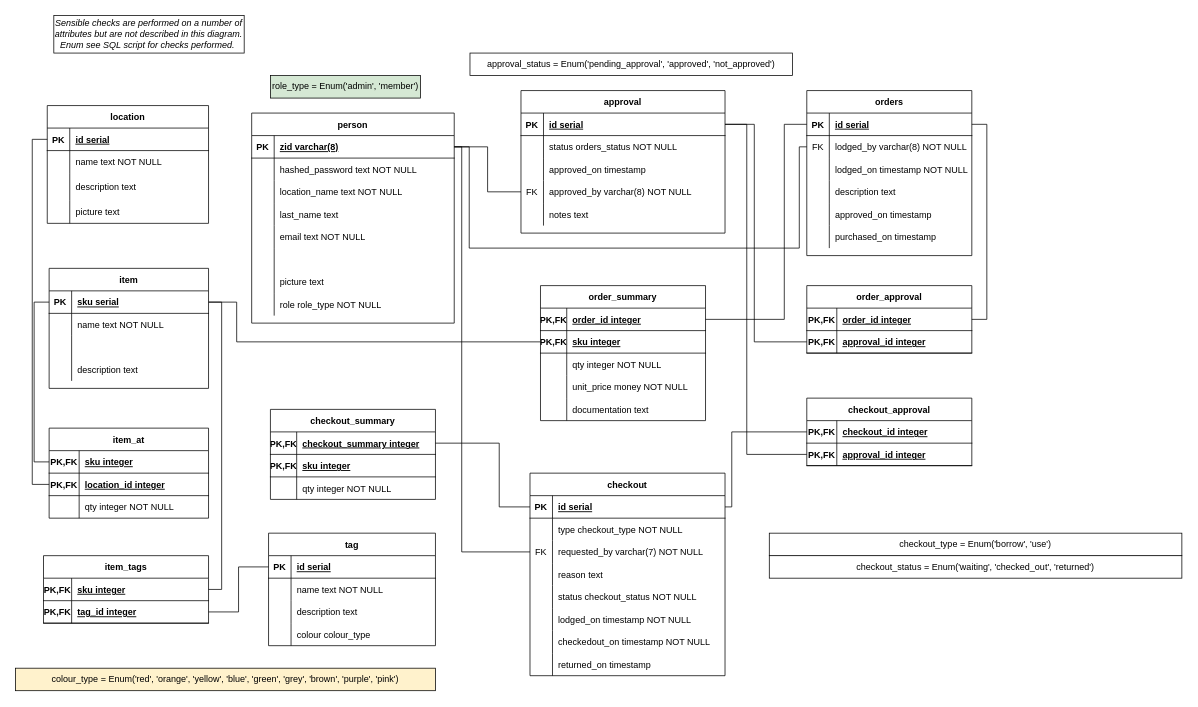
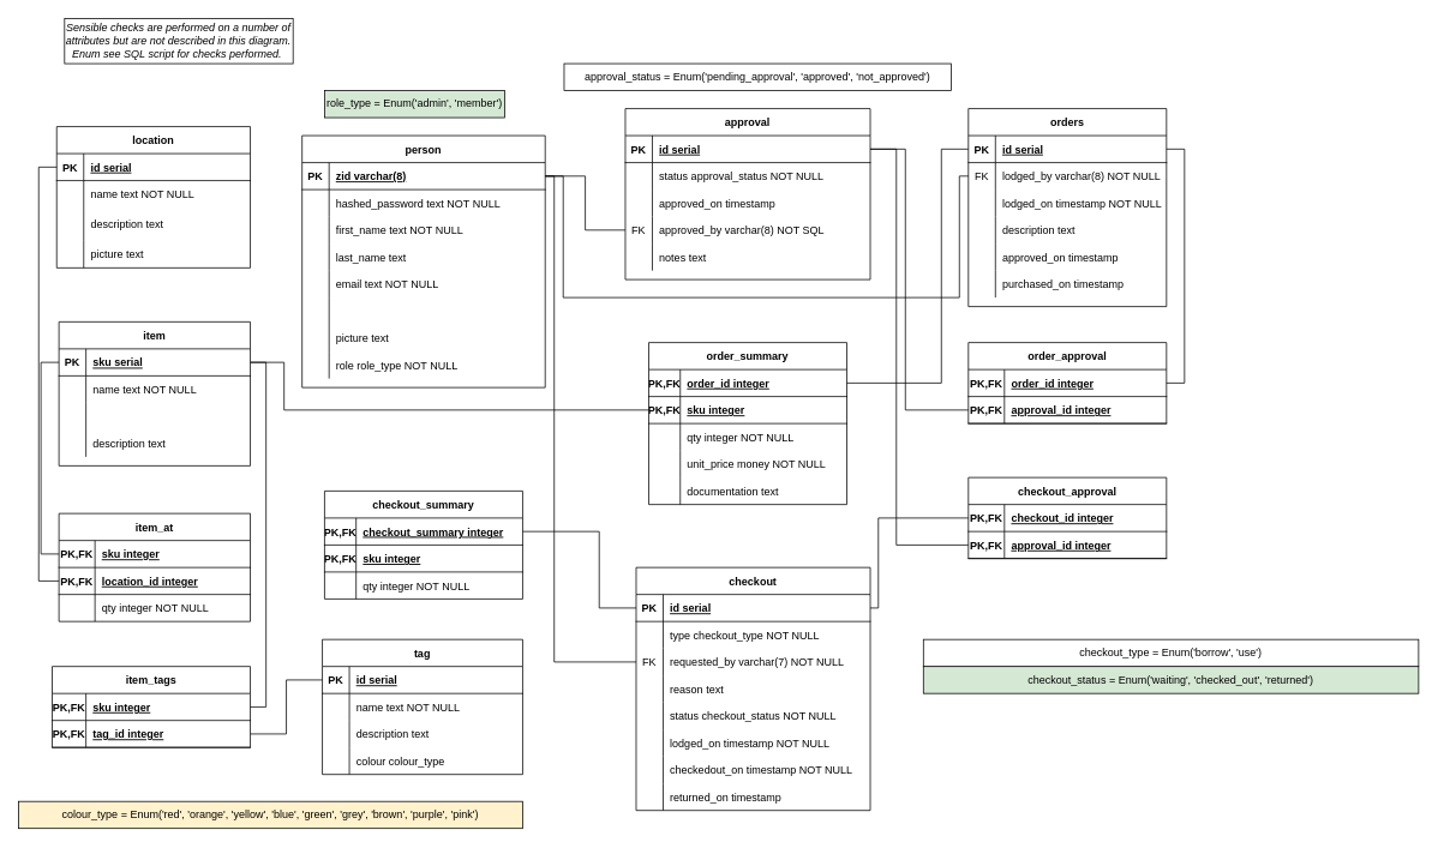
- <mxCell id="63" value="status orders_status NOT NULL" style="shape=partialRectangle;connectable=0;fillColor=none;top=0;left=0;bottom=0;right=0;align=left;spacingLeft=6;overflow=hidden;" parent="61" vertex="1"><mxGeometry x="30" width="242" height="30" as="geometry" /></mxCell>
+ <mxCell id="63" value="status approval_status NOT NULL" style="shape=partialRectangle;connectable=0;fillColor=none;top=0;left=0;bottom=0;right=0;align=left;spacingLeft=6;overflow=hidden;" parent="61" vertex="1"><mxGeometry x="30" width="242" height="30" as="geometry" /></mxCell>
- <mxCell id="11" value="location_name text NOT NULL" style="shape=partialRectangle;connectable=0;fillColor=none;top=0;left=0;bottom=0;right=0;align=left;spacingLeft=6;overflow=hidden;" parent="9" vertex="1"><mxGeometry x="30" width="240" height="30" as="geometry" /></mxCell>
+ <mxCell id="11" value="first_name text NOT NULL" style="shape=partialRectangle;connectable=0;fillColor=none;top=0;left=0;bottom=0;right=0;align=left;spacingLeft=6;overflow=hidden;" parent="9" vertex="1"><mxGeometry x="30" width="240" height="30" as="geometry" /></mxCell>
- <mxCell id="69" value="approved_by varchar(8) NOT NULL" style="shape=partialRectangle;connectable=0;fillColor=none;top=0;left=0;bottom=0;right=0;align=left;spacingLeft=6;overflow=hidden;" parent="67" vertex="1"><mxGeometry x="30" width="242" height="30" as="geometry" /></mxCell>
+ <mxCell id="69" value="approved_by varchar(8) NOT SQL" style="shape=partialRectangle;connectable=0;fillColor=none;top=0;left=0;bottom=0;right=0;align=left;spacingLeft=6;overflow=hidden;" parent="67" vertex="1"><mxGeometry x="30" width="242" height="30" as="geometry" /></mxCell>
- <mxCell id="114" value="&lt;span style=&quot;text-align: left&quot;&gt;checkout_status = Enum('waiting', 'checked_out', 'returned')&lt;/span&gt;" style="rounded=0;whiteSpace=wrap;html=1;" parent="1" vertex="1"><mxGeometry x="1025" y="740" width="550" height="30" as="geometry" /></mxCell>
+ <mxCell id="114" value="&lt;span style=&quot;text-align: left&quot;&gt;checkout_status = Enum('waiting', 'checked_out', 'returned')&lt;/span&gt;" style="rounded=0;whiteSpace=wrap;html=1;fillColor=#d5e8d4;" parent="1" vertex="1"><mxGeometry x="1025" y="740" width="550" height="30" as="geometry" /></mxCell>
